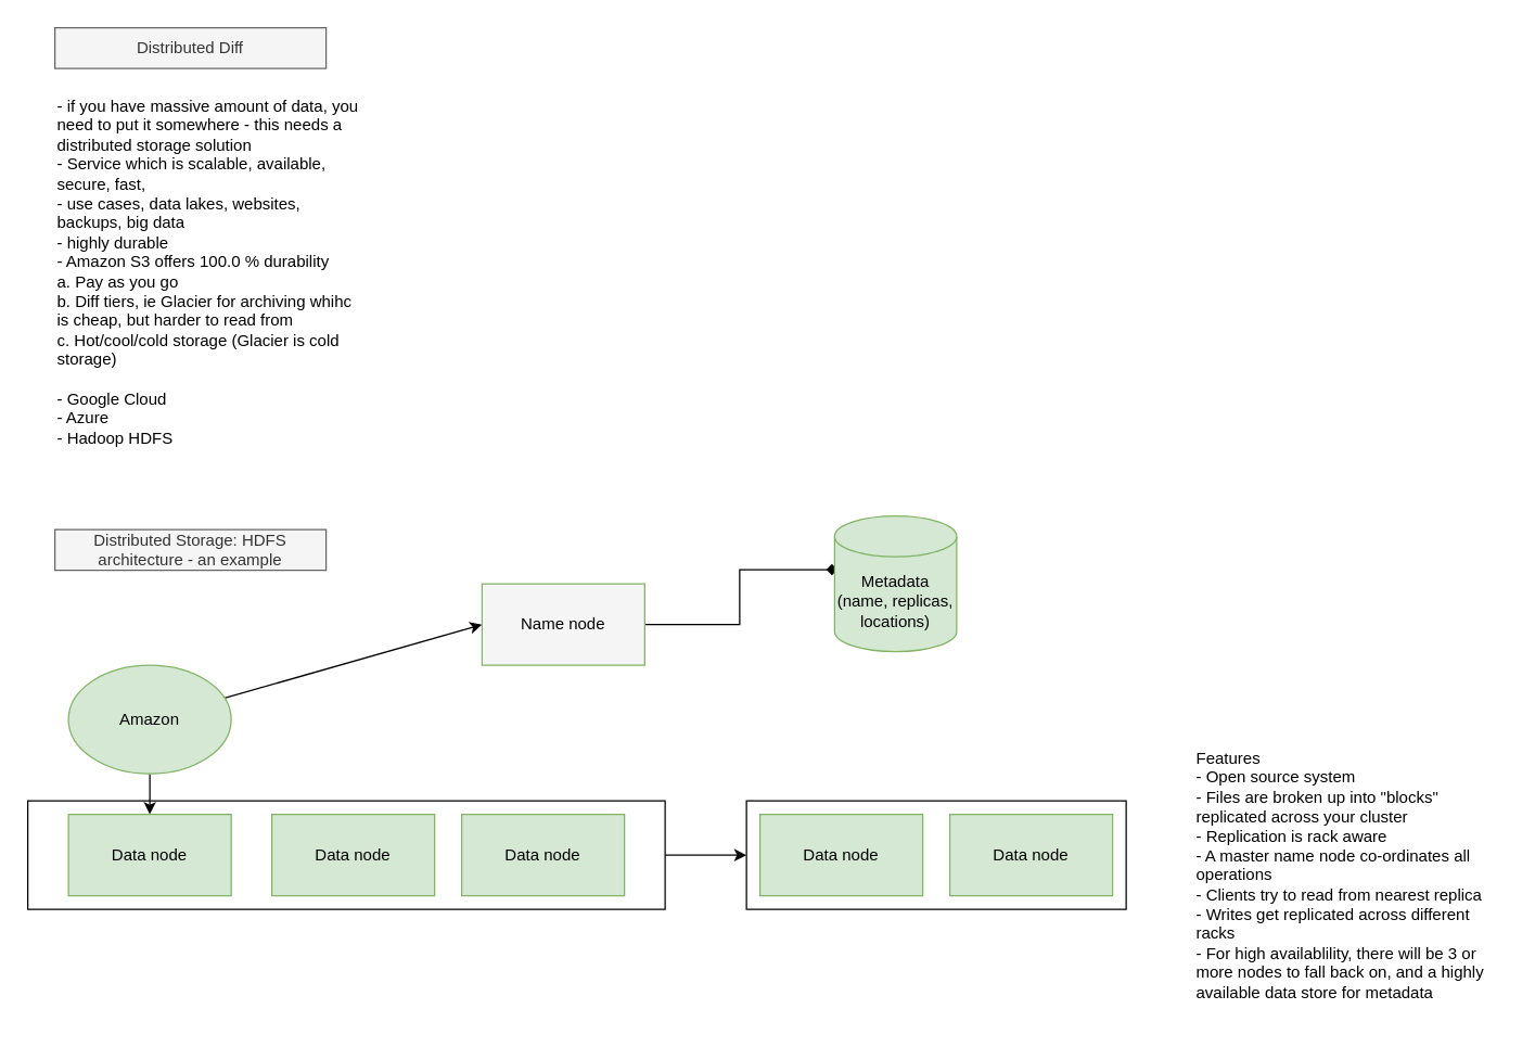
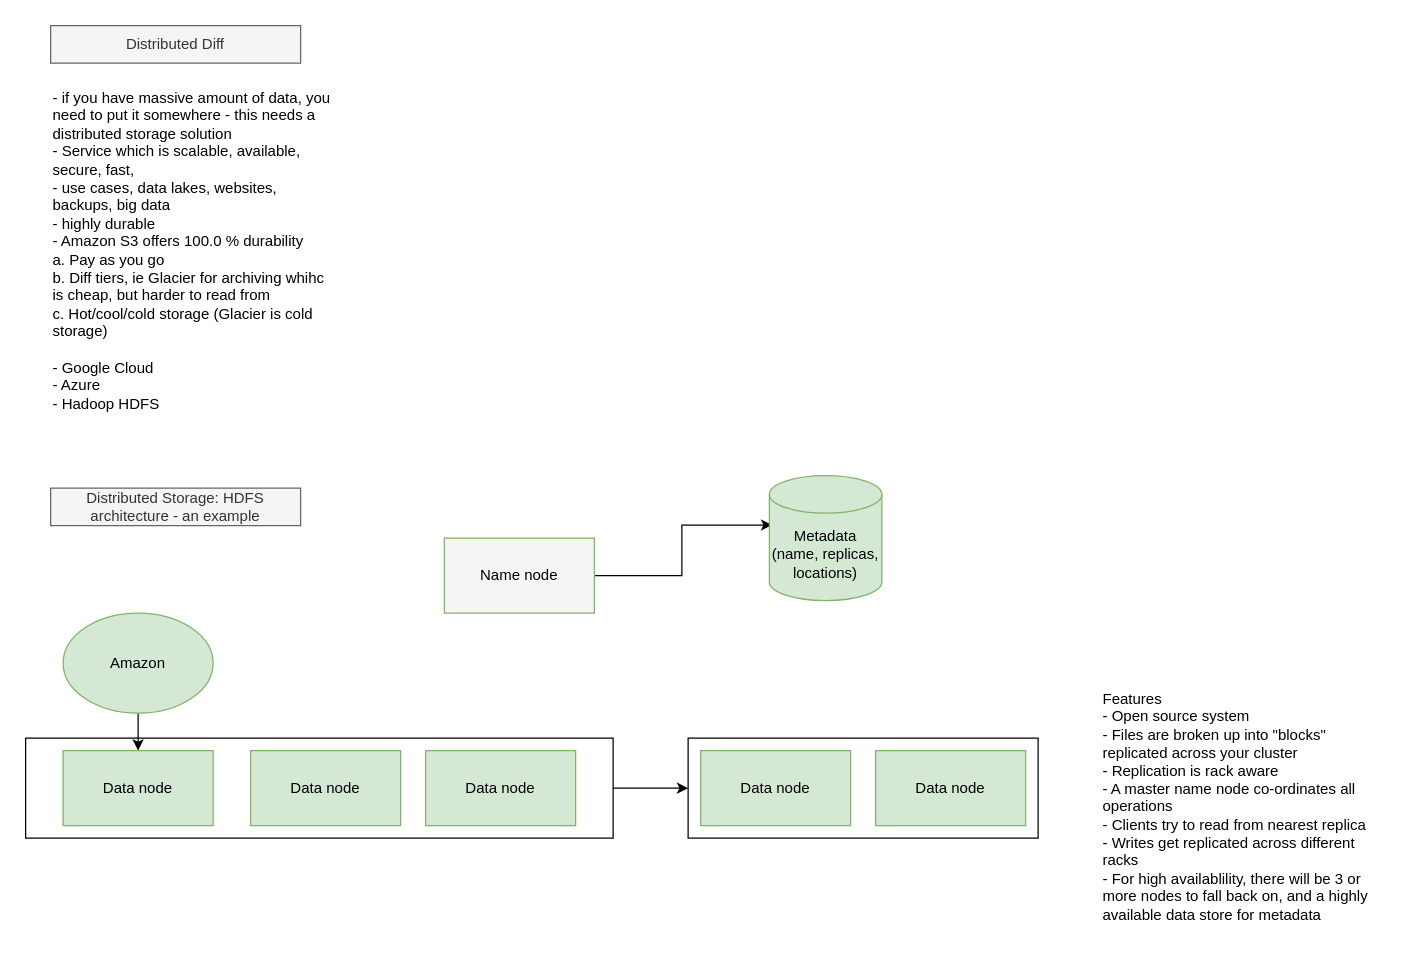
- <mxCell id="11" style="edgeStyle=orthogonalEdgeStyle;rounded=0;orthogonalLoop=1;jettySize=auto;html=1;entryX=0.025;entryY=0.395;entryDx=0;entryDy=0;entryPerimeter=0;endArrow=diamond;" edge="1" parent="1" source="12" target="16"><mxGeometry relative="1" as="geometry" /></mxCell>
+ <mxCell id="11" style="edgeStyle=orthogonalEdgeStyle;rounded=0;orthogonalLoop=1;jettySize=auto;html=1;entryX=0.025;entryY=0.395;entryDx=0;entryDy=0;entryPerimeter=0;" edge="1" parent="1" source="12" target="16"><mxGeometry relative="1" as="geometry" /></mxCell>
- <mxCell id="8" style="rounded=0;orthogonalLoop=1;jettySize=auto;html=1;entryX=0;entryY=0.5;entryDx=0;entryDy=0;" edge="1" parent="1" source="10" target="12"><mxGeometry relative="1" as="geometry" /></mxCell>
